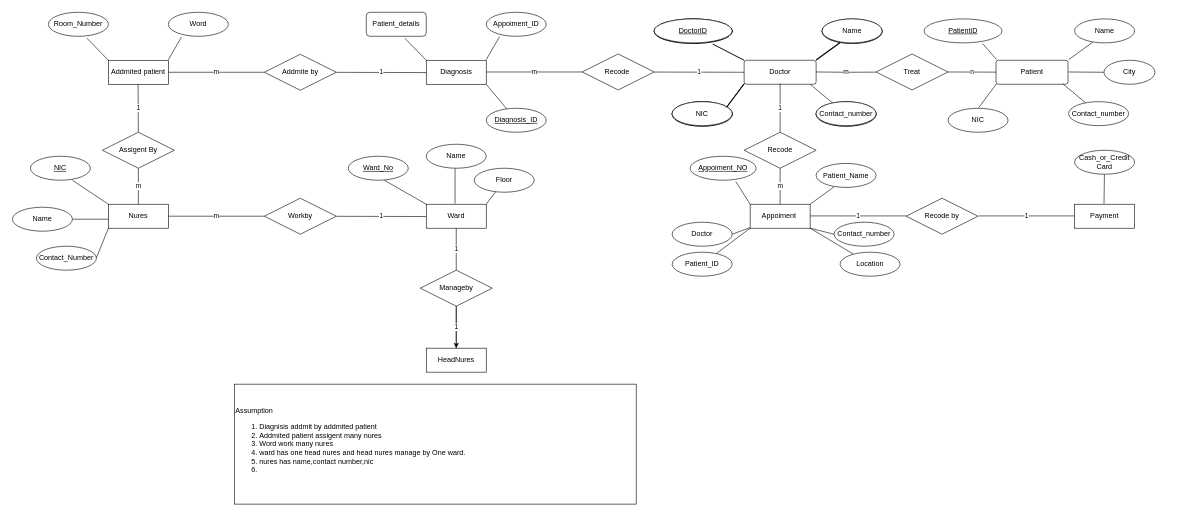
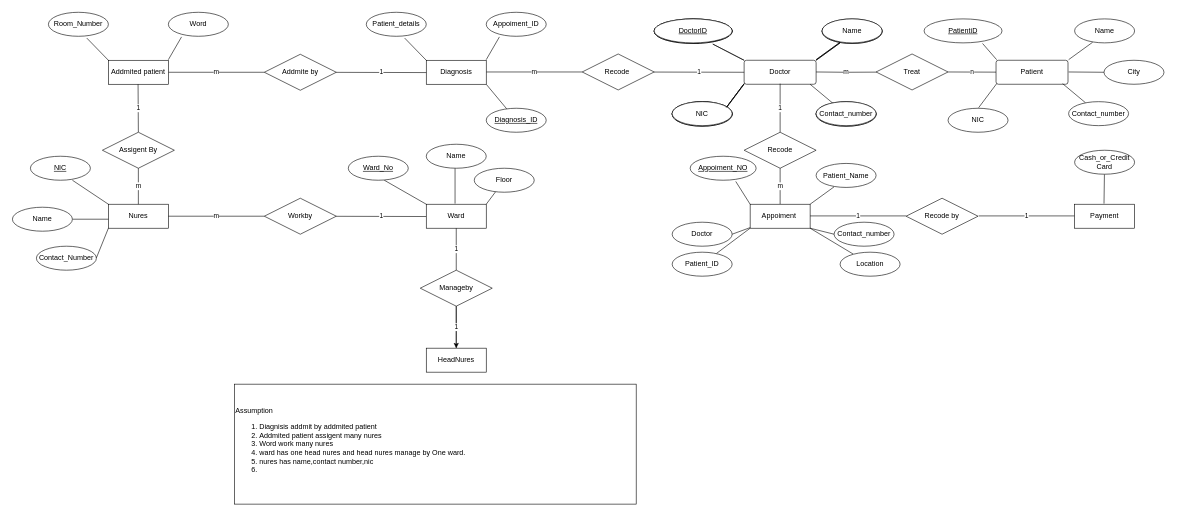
- <mxCell id="78" value="Patient_details" style="whiteSpace=wrap;html=1;align=center;rounded=1;" vertex="1" parent="1"><mxGeometry x="610" y="20" width="100" height="40" as="geometry" /></mxCell>
+ <mxCell id="78" value="Patient_details" style="ellipse;whiteSpace=wrap;html=1;align=center;" vertex="1" parent="1"><mxGeometry x="610" y="20" width="100" height="40" as="geometry" /></mxCell>
- <mxCell id="25" value="City" style="ellipse;whiteSpace=wrap;html=1;align=center;" vertex="1" parent="1"><mxGeometry x="1840" y="100" width="85" height="40" as="geometry" /></mxCell>
+ <mxCell id="25" value="City" style="ellipse;whiteSpace=wrap;html=1;align=center;" vertex="1" parent="1"><mxGeometry x="1840" y="100" width="100" height="40" as="geometry" /></mxCell>
